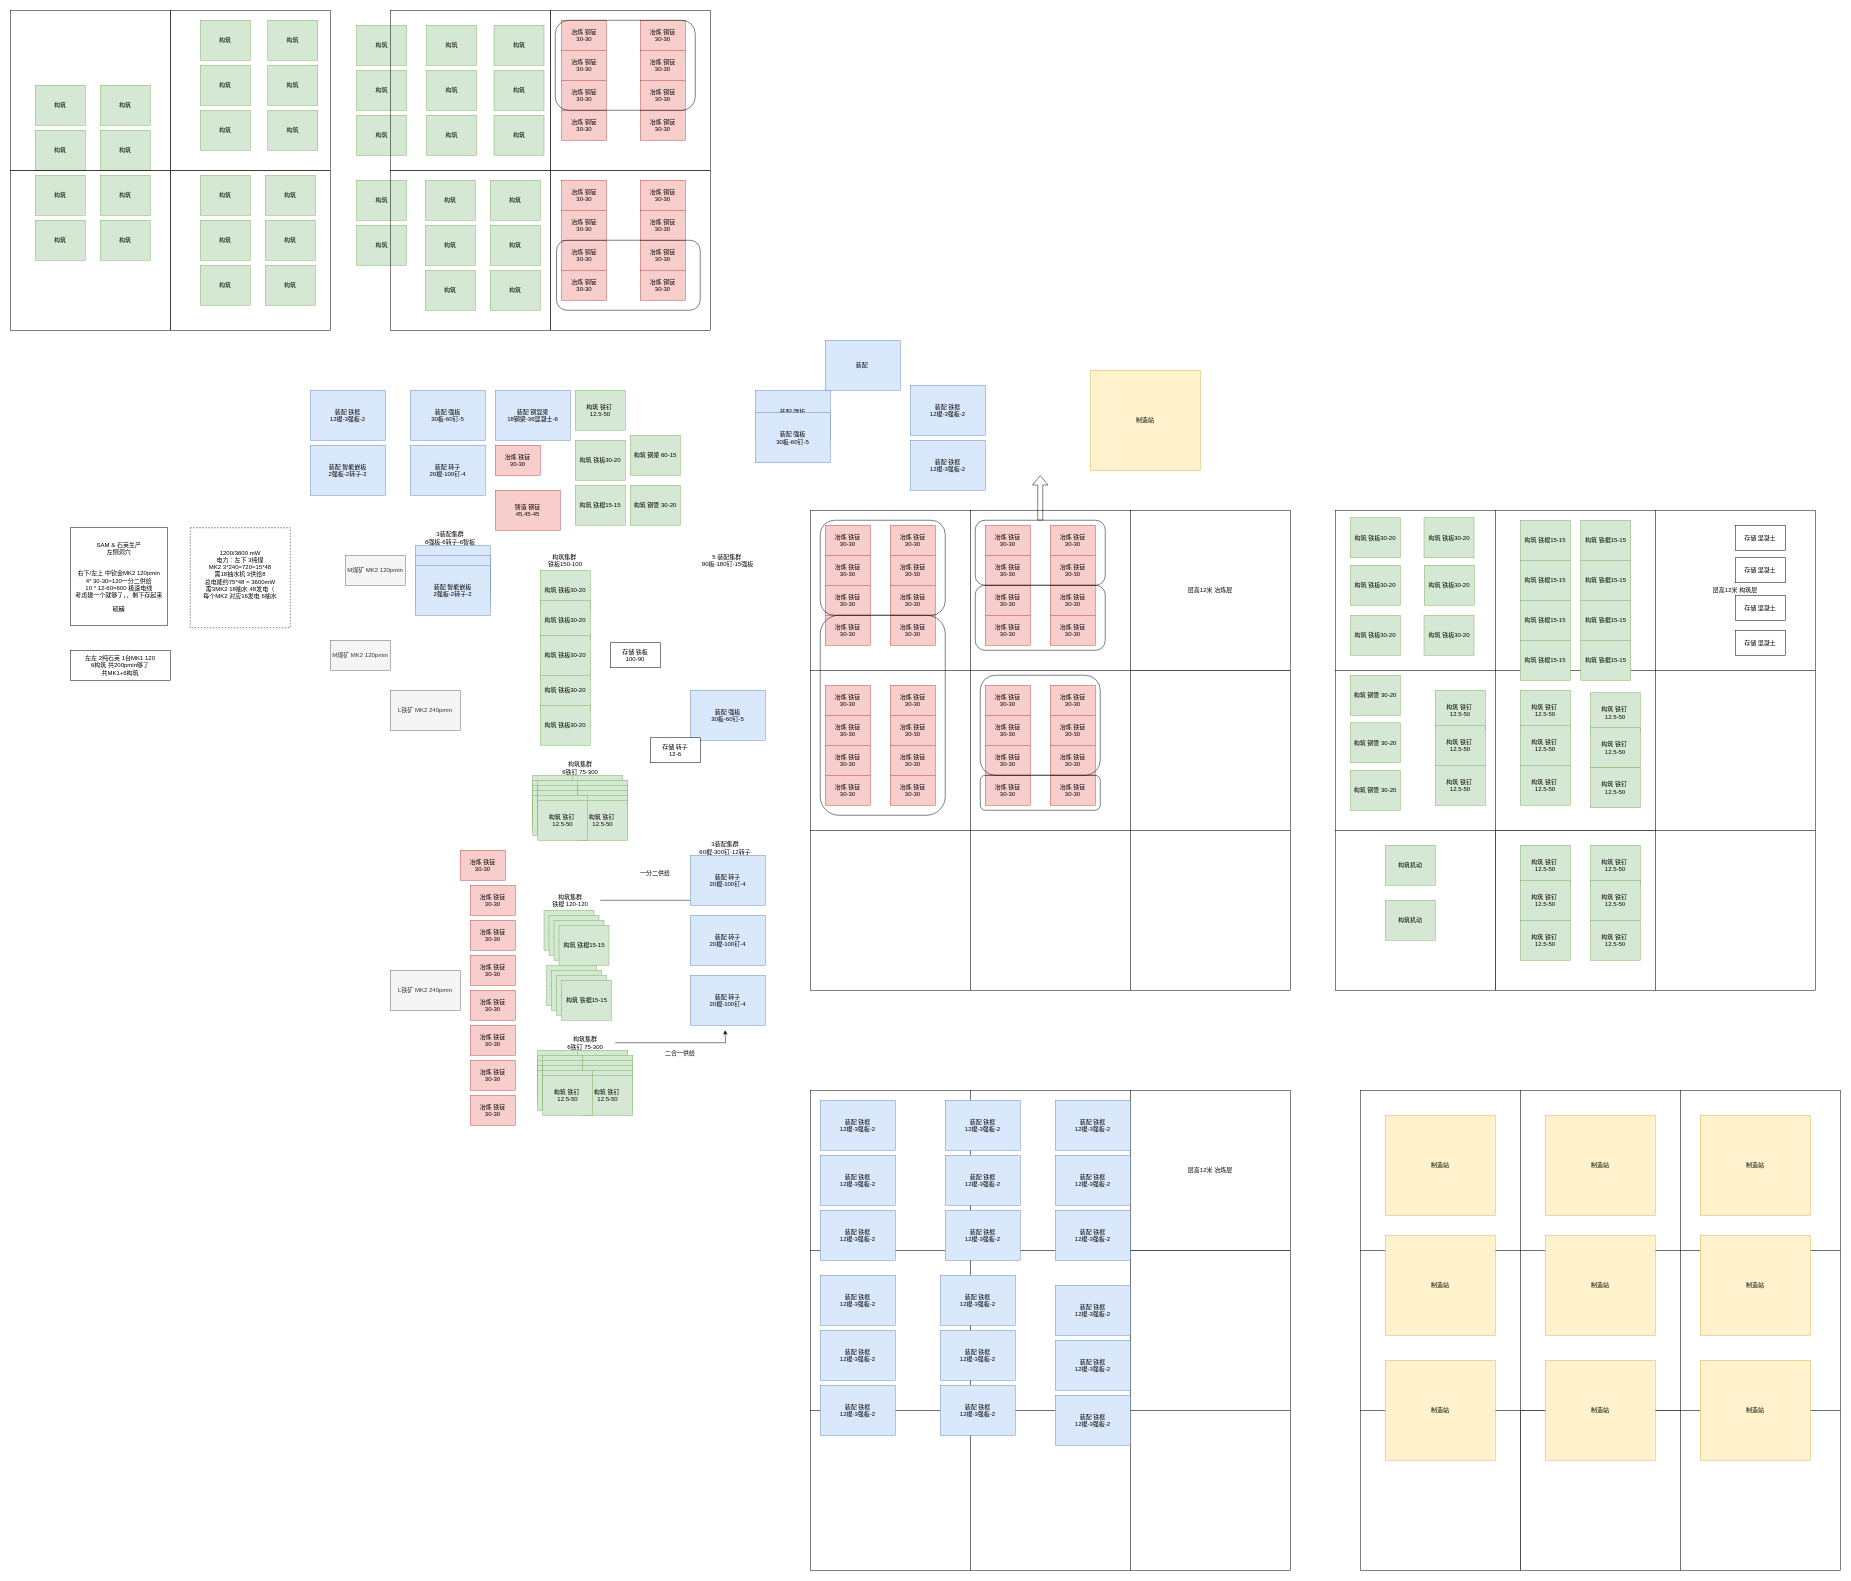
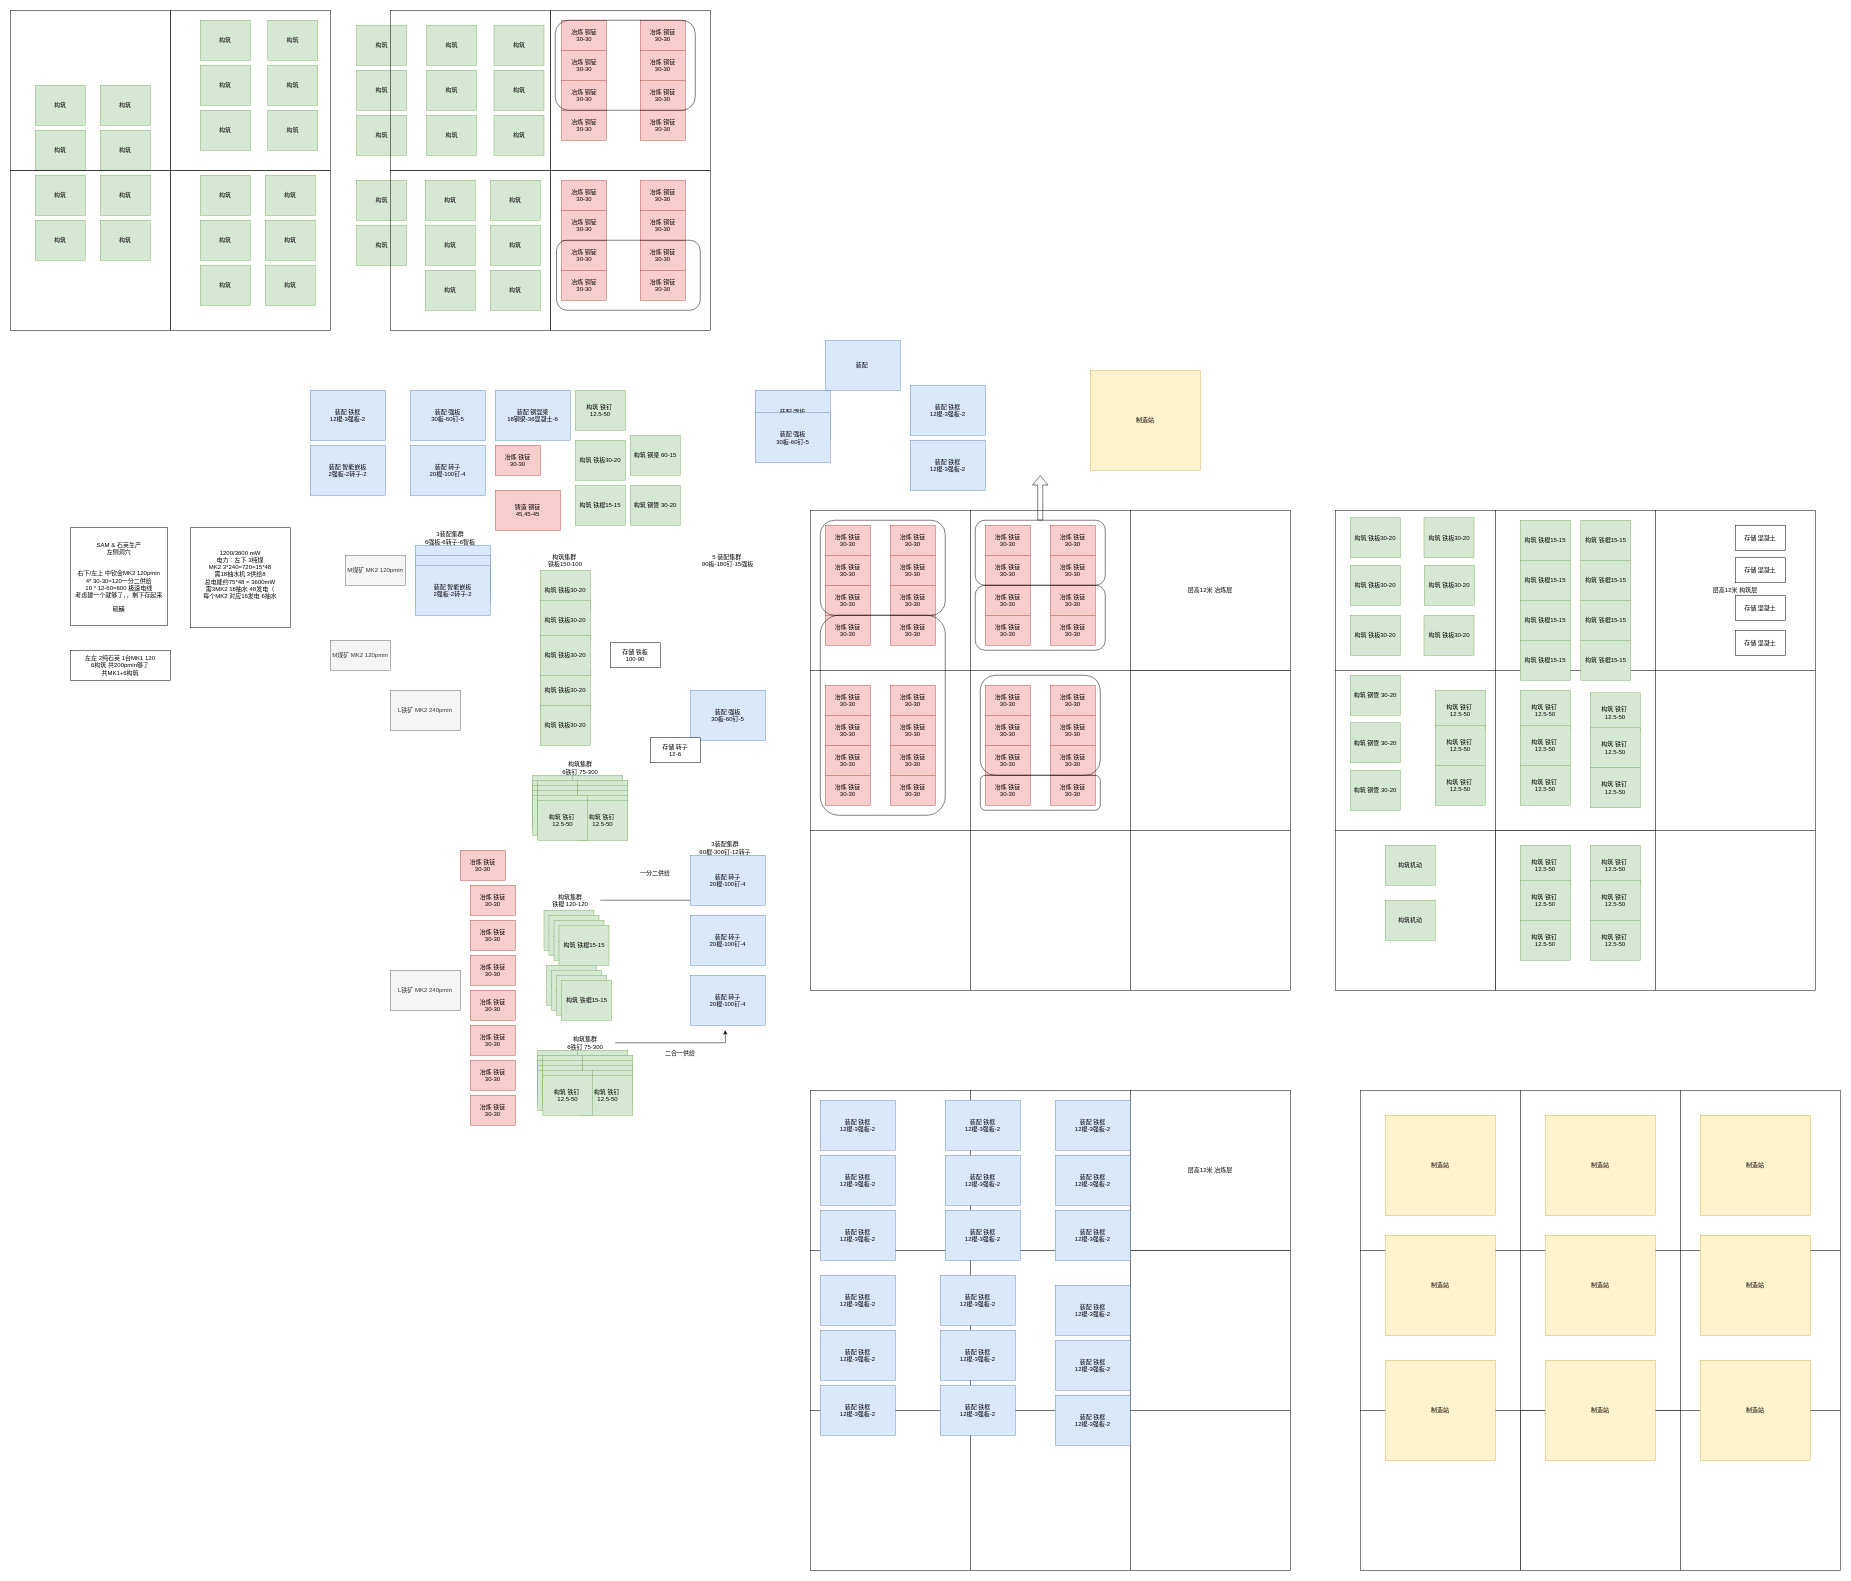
- <mxCell id="18" value="&lt;div&gt;1200/3600 mW&lt;/div&gt;电力：左下 3纯煤&lt;div&gt;MK2 3*240=720=15*48&lt;/div&gt;&lt;div&gt;需18抽水机 3供给8&lt;/div&gt;&lt;div&gt;总电能约75*48 = 3600mW&lt;/div&gt;&lt;div&gt;需3MK2 18抽水 48发电（&lt;/div&gt;&lt;div&gt;每个MK2 对应16发电 6抽水&lt;/div&gt;&lt;div&gt;&lt;br&gt;&lt;/div&gt;" style="whiteSpace=wrap;html=1;aspect=fixed;dashed=1;" parent="1" vertex="1"><mxGeometry x="380" y="1055" width="200" height="200" as="geometry" /></mxCell>
+ <mxCell id="18" value="&lt;div&gt;1200/3600 mW&lt;/div&gt;电力：左下 3纯煤&lt;div&gt;MK2 3*240=720=15*48&lt;/div&gt;&lt;div&gt;需18抽水机 3供给8&lt;/div&gt;&lt;div&gt;总电能约75*48 = 3600mW&lt;/div&gt;&lt;div&gt;需3MK2 18抽水 48发电（&lt;/div&gt;&lt;div&gt;每个MK2 对应16发电 6抽水&lt;/div&gt;&lt;div&gt;&lt;br&gt;&lt;/div&gt;" style="whiteSpace=wrap;html=1;aspect=fixed;" parent="1" vertex="1"><mxGeometry x="380" y="1055" width="200" height="200" as="geometry" /></mxCell>
